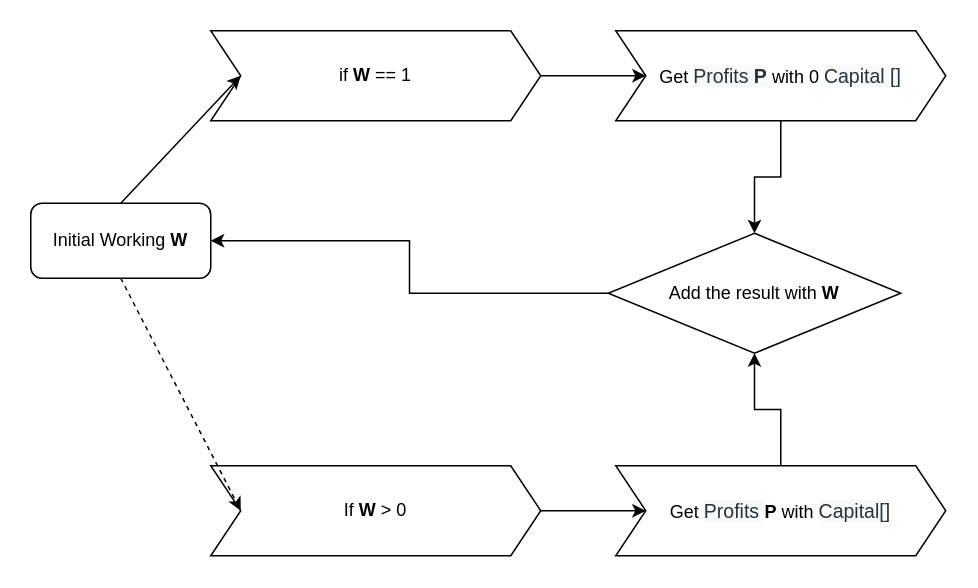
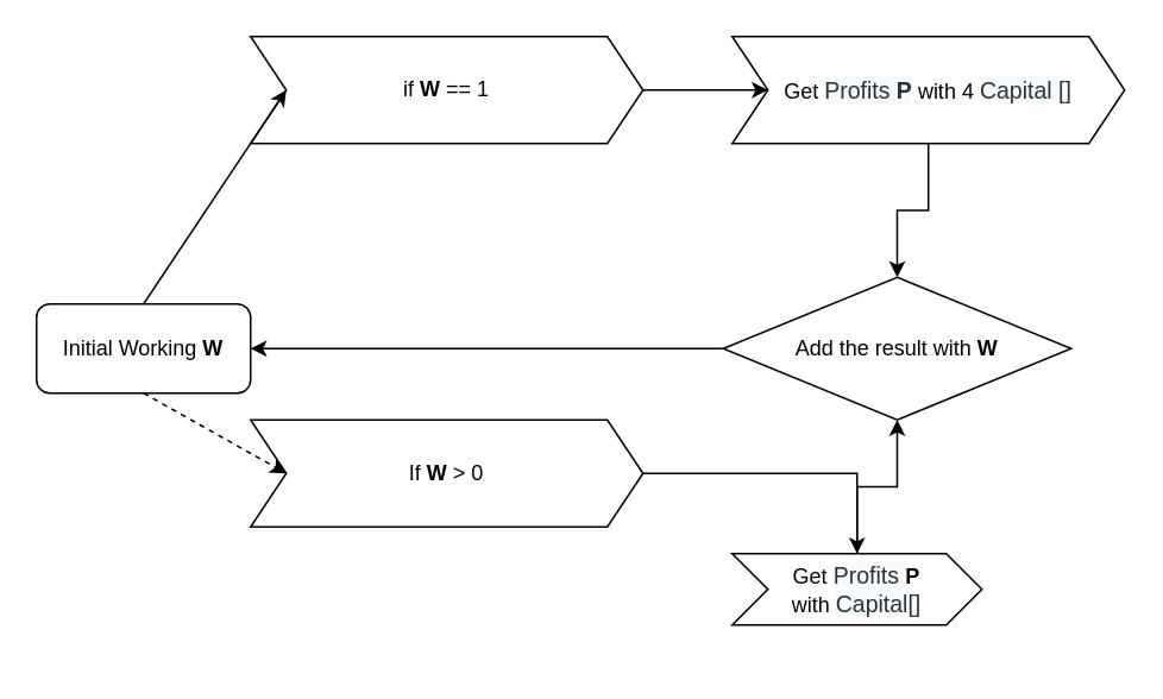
- <mxCell id="6" value="Get&amp;nbsp;&lt;span style=&quot;background-color: rgb(247 , 249 , 250) ; color: rgb(38 , 50 , 56) ; font-family: , &amp;#34;consolas&amp;#34; , &amp;#34;liberation mono&amp;#34; , &amp;#34;menlo&amp;#34; , &amp;#34;courier&amp;#34; , monospace ; font-size: 13px ; white-space: pre-wrap&quot;&gt;Profits &lt;b&gt;P&lt;/b&gt;&lt;/span&gt;&amp;nbsp;with 0&amp;nbsp;&lt;span style=&quot;background-color: rgb(247 , 249 , 250) ; color: rgb(38 , 50 , 56) ; font-family: , &amp;#34;consolas&amp;#34; , &amp;#34;liberation mono&amp;#34; , &amp;#34;menlo&amp;#34; , &amp;#34;courier&amp;#34; , monospace ; font-size: 13px ; white-space: pre-wrap&quot;&gt;Capital []&lt;/span&gt;" style="shape=step;perimeter=stepPerimeter;whiteSpace=wrap;html=1;fixedSize=1;" vertex="1" parent="1"><mxGeometry x="410" y="20" width="220" height="60" as="geometry" /></mxCell>
+ <mxCell id="6" value="Get&amp;nbsp;&lt;span style=&quot;background-color: rgb(247 , 249 , 250) ; color: rgb(38 , 50 , 56) ; font-family: , &amp;#34;consolas&amp;#34; , &amp;#34;liberation mono&amp;#34; , &amp;#34;menlo&amp;#34; , &amp;#34;courier&amp;#34; , monospace ; font-size: 13px ; white-space: pre-wrap&quot;&gt;Profits &lt;b&gt;P&lt;/b&gt;&lt;/span&gt;&amp;nbsp;with 4&amp;nbsp;&lt;span style=&quot;background-color: rgb(247 , 249 , 250) ; color: rgb(38 , 50 , 56) ; font-family: , &amp;#34;consolas&amp;#34; , &amp;#34;liberation mono&amp;#34; , &amp;#34;menlo&amp;#34; , &amp;#34;courier&amp;#34; , monospace ; font-size: 13px ; white-space: pre-wrap&quot;&gt;Capital []&lt;/span&gt;" style="shape=step;perimeter=stepPerimeter;whiteSpace=wrap;html=1;fixedSize=1;" vertex="1" parent="1"><mxGeometry x="410" y="20" width="220" height="60" as="geometry" /></mxCell>
- <mxCell id="2" value="Initial Working&amp;nbsp;&lt;b&gt;W&lt;/b&gt;" style="rounded=1;whiteSpace=wrap;html=1;" parent="1" vertex="1"><mxGeometry x="20" y="135" width="120" height="50" as="geometry" /></mxCell>
+ <mxCell id="2" value="Initial Working&amp;nbsp;&lt;b&gt;W&lt;/b&gt;" style="rounded=1;whiteSpace=wrap;html=1;" parent="1" vertex="1"><mxGeometry x="20" y="170" width="120" height="50" as="geometry" /></mxCell>
- <mxCell id="9" value="If &lt;b&gt;W&lt;/b&gt; &amp;gt; 0" style="shape=step;perimeter=stepPerimeter;whiteSpace=wrap;html=1;fixedSize=1;" parent="1" vertex="1"><mxGeometry x="140" y="310" width="220" height="60" as="geometry" /></mxCell>
+ <mxCell id="9" value="If &lt;b&gt;W&lt;/b&gt; &amp;gt; 0" style="shape=step;perimeter=stepPerimeter;whiteSpace=wrap;html=1;fixedSize=1;" parent="1" vertex="1"><mxGeometry x="140" y="235" width="220" height="60" as="geometry" /></mxCell>
- <mxCell id="11" value="Get&amp;nbsp;&lt;span style=&quot;background-color: rgb(247 , 249 , 250) ; color: rgb(38 , 50 , 56) ; font-family: , &amp;#34;consolas&amp;#34; , &amp;#34;liberation mono&amp;#34; , &amp;#34;menlo&amp;#34; , &amp;#34;courier&amp;#34; , monospace ; font-size: 13px ; white-space: pre-wrap&quot;&gt;Profits &lt;/span&gt;&lt;b&gt;P&lt;/b&gt; with&amp;nbsp;&lt;span style=&quot;background-color: rgb(247 , 249 , 250) ; color: rgb(38 , 50 , 56) ; font-family: , &amp;#34;consolas&amp;#34; , &amp;#34;liberation mono&amp;#34; , &amp;#34;menlo&amp;#34; , &amp;#34;courier&amp;#34; , monospace ; font-size: 13px ; white-space: pre-wrap&quot;&gt;Capital[]&lt;/span&gt;" style="shape=step;perimeter=stepPerimeter;whiteSpace=wrap;html=1;fixedSize=1;" vertex="1" parent="1"><mxGeometry x="410" y="310" width="220" height="60" as="geometry" /></mxCell>
+ <mxCell id="11" value="Get&amp;nbsp;&lt;span style=&quot;background-color: rgb(247 , 249 , 250) ; color: rgb(38 , 50 , 56) ; font-family: , &amp;#34;consolas&amp;#34; , &amp;#34;liberation mono&amp;#34; , &amp;#34;menlo&amp;#34; , &amp;#34;courier&amp;#34; , monospace ; font-size: 13px ; white-space: pre-wrap&quot;&gt;Profits &lt;/span&gt;&lt;b&gt;P&lt;/b&gt; with&amp;nbsp;&lt;span style=&quot;background-color: rgb(247 , 249 , 250) ; color: rgb(38 , 50 , 56) ; font-family: , &amp;#34;consolas&amp;#34; , &amp;#34;liberation mono&amp;#34; , &amp;#34;menlo&amp;#34; , &amp;#34;courier&amp;#34; , monospace ; font-size: 13px ; white-space: pre-wrap&quot;&gt;Capital[]&lt;/span&gt;" style="shape=step;perimeter=stepPerimeter;whiteSpace=wrap;html=1;fixedSize=1;" vertex="1" parent="1"><mxGeometry x="410" y="310" width="140" height="40" as="geometry" /></mxCell>
